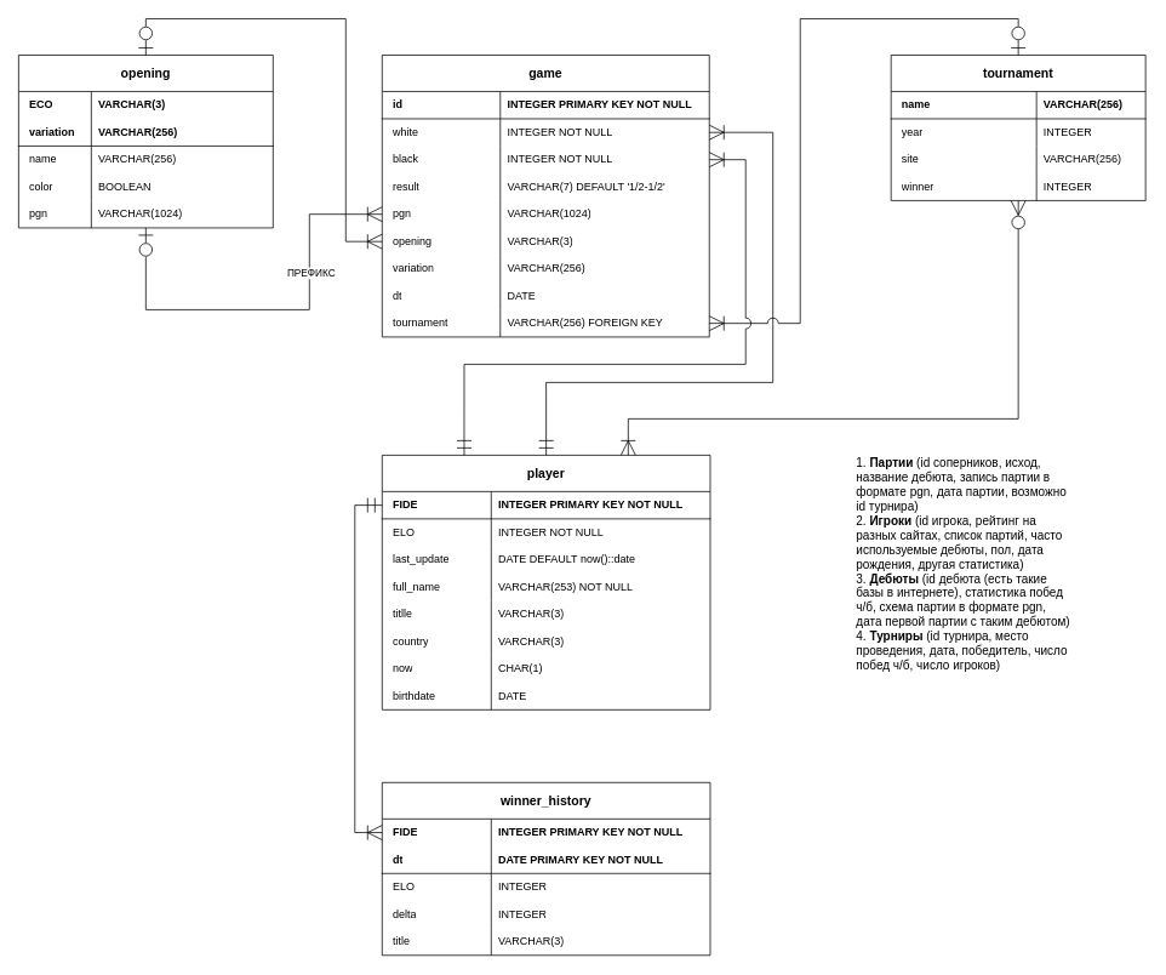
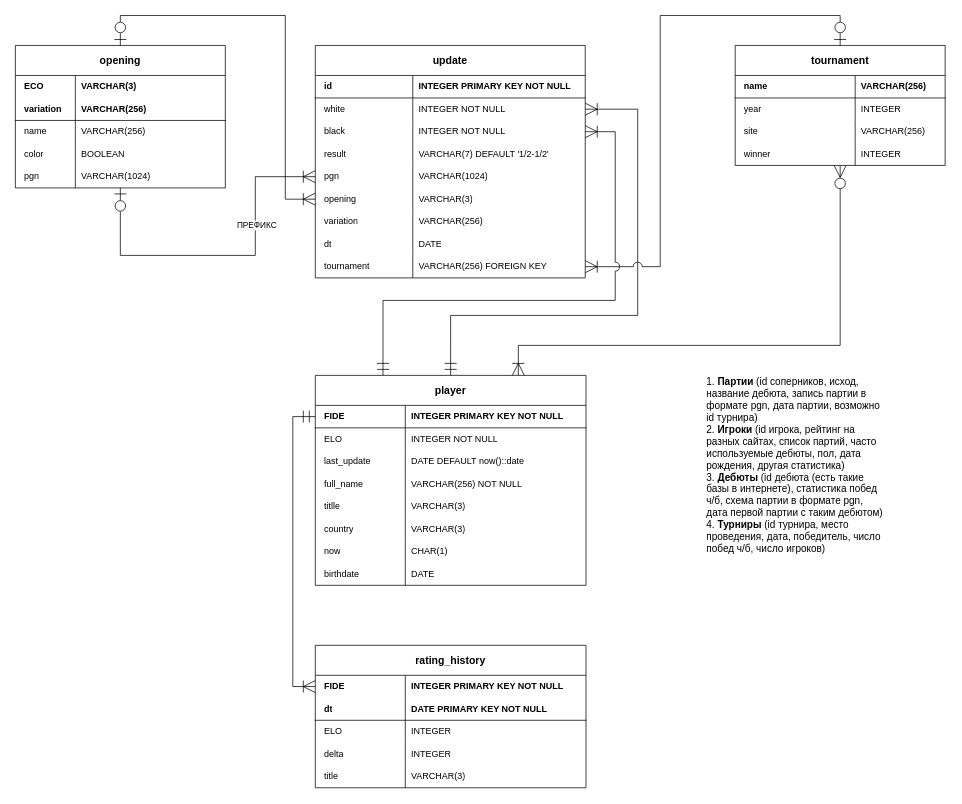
- <mxCell id="3" value="game" style="shape=table;startSize=40;container=1;collapsible=1;childLayout=tableLayout;fixedRows=1;rowLines=0;fontStyle=1;align=center;resizeLast=1;html=1;whiteSpace=wrap;columnLines=1;swimlaneHead=1;swimlaneBody=1;horizontal=1;resizeLastRow=0;right=1;left=1;bottom=1;top=1;dropTarget=1;pointerEvents=1;rotatable=1;fixDash=0;fontSize=14;" parent="1" vertex="1"><mxGeometry x="420.02" y="60" width="360" height="310" as="geometry"><mxRectangle x="80" y="320" width="70" height="30" as="alternateBounds" /></mxGeometry></mxCell>
+ <mxCell id="3" value="update" style="shape=table;startSize=40;container=1;collapsible=1;childLayout=tableLayout;fixedRows=1;rowLines=0;fontStyle=1;align=center;resizeLast=1;html=1;whiteSpace=wrap;columnLines=1;swimlaneHead=1;swimlaneBody=1;horizontal=1;resizeLastRow=0;right=1;left=1;bottom=1;top=1;dropTarget=1;pointerEvents=1;rotatable=1;fixDash=0;fontSize=14;" parent="1" vertex="1"><mxGeometry x="420.02" y="60" width="360" height="310" as="geometry"><mxRectangle x="80" y="320" width="70" height="30" as="alternateBounds" /></mxGeometry></mxCell>
- <mxCell id="43" value="VARCHAR(253) NOT NULL" style="shape=partialRectangle;connectable=0;fillColor=none;top=0;left=0;bottom=0;right=0;align=left;spacingLeft=6;overflow=hidden;html=1;whiteSpace=wrap;fontStyle=0" parent="41" vertex="1"><mxGeometry x="120" width="241" height="30" as="geometry"><mxRectangle width="241" height="30" as="alternateBounds" /></mxGeometry></mxCell>
+ <mxCell id="43" value="VARCHAR(256) NOT NULL" style="shape=partialRectangle;connectable=0;fillColor=none;top=0;left=0;bottom=0;right=0;align=left;spacingLeft=6;overflow=hidden;html=1;whiteSpace=wrap;fontStyle=0" parent="41" vertex="1"><mxGeometry x="120" width="241" height="30" as="geometry"><mxRectangle width="241" height="30" as="alternateBounds" /></mxGeometry></mxCell>
- <mxCell id="89" value="winner_history" style="shape=table;startSize=40;container=1;collapsible=1;childLayout=tableLayout;fixedRows=1;rowLines=0;fontStyle=1;align=center;resizeLast=1;html=1;whiteSpace=wrap;columnLines=1;swimlaneHead=1;swimlaneBody=1;horizontal=1;resizeLastRow=0;right=1;left=1;bottom=1;top=1;dropTarget=1;pointerEvents=1;rotatable=1;fixDash=0;fontSize=14;" parent="1" vertex="1"><mxGeometry x="420.02" y="860" width="361" height="190" as="geometry"><mxRectangle x="80" y="320" width="70" height="30" as="alternateBounds" /></mxGeometry></mxCell>
+ <mxCell id="89" value="rating_history" style="shape=table;startSize=40;container=1;collapsible=1;childLayout=tableLayout;fixedRows=1;rowLines=0;fontStyle=1;align=center;resizeLast=1;html=1;whiteSpace=wrap;columnLines=1;swimlaneHead=1;swimlaneBody=1;horizontal=1;resizeLastRow=0;right=1;left=1;bottom=1;top=1;dropTarget=1;pointerEvents=1;rotatable=1;fixDash=0;fontSize=14;" parent="1" vertex="1"><mxGeometry x="420.02" y="860" width="361" height="190" as="geometry"><mxRectangle x="80" y="320" width="70" height="30" as="alternateBounds" /></mxGeometry></mxCell>
